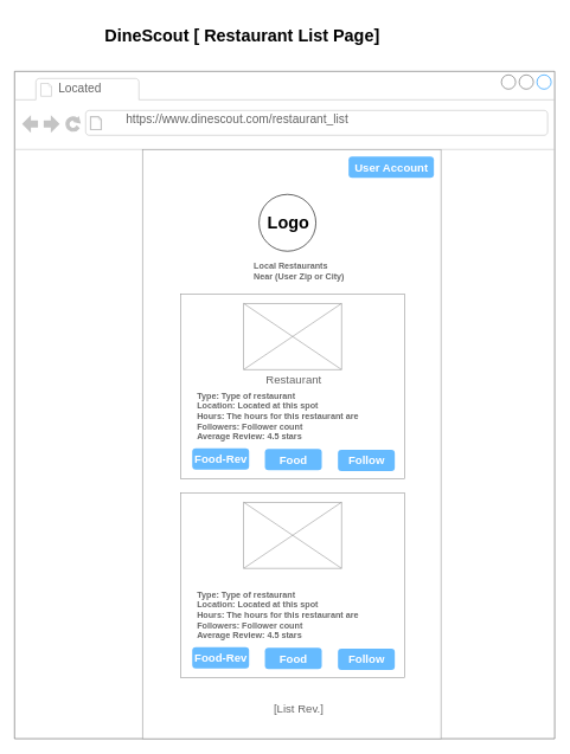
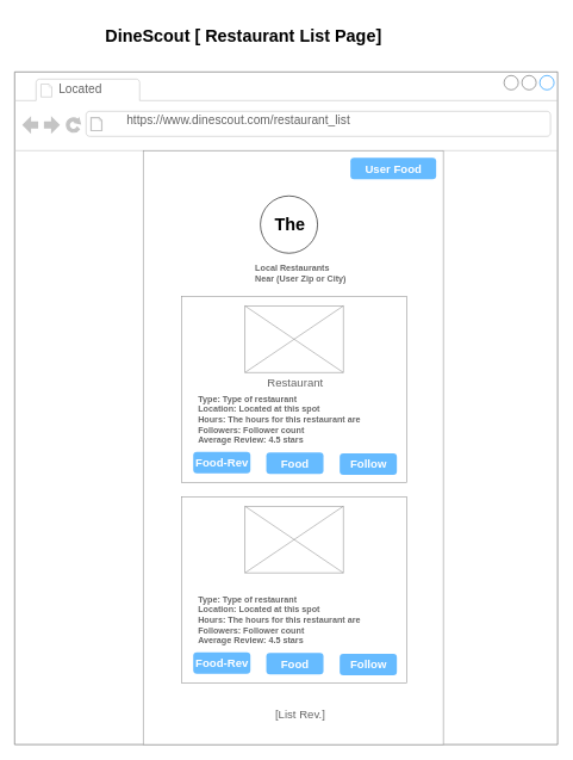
- <mxCell id="15" value="User Account" style="strokeWidth=1;shadow=0;dashed=0;align=center;html=1;shape=mxgraph.mockup.forms.rrect;rSize=5;strokeColor=none;fontColor=#ffffff;fillColor=#66bbff;fontSize=16;fontStyle=1;" vertex="1" parent="5"><mxGeometry x="290" y="10" width="120" height="30" as="geometry" /></mxCell>
+ <mxCell id="15" value="User Food" style="strokeWidth=1;shadow=0;dashed=0;align=center;html=1;shape=mxgraph.mockup.forms.rrect;rSize=5;strokeColor=none;fontColor=#ffffff;fillColor=#66bbff;fontSize=16;fontStyle=1;" vertex="1" parent="5"><mxGeometry x="290" y="10" width="120" height="30" as="geometry" /></mxCell>
- <mxCell id="10" value="Logo" style="text;strokeColor=none;fillColor=none;html=1;fontSize=24;fontStyle=1;verticalAlign=middle;align=center;" vertex="1" parent="5"><mxGeometry x="100" y="80.61" width="210" height="45.39" as="geometry" /></mxCell>
+ <mxCell id="10" value="The" style="text;strokeColor=none;fillColor=none;html=1;fontSize=24;fontStyle=1;verticalAlign=middle;align=center;" vertex="1" parent="5"><mxGeometry x="100" y="80.61" width="210" height="45.39" as="geometry" /></mxCell>
